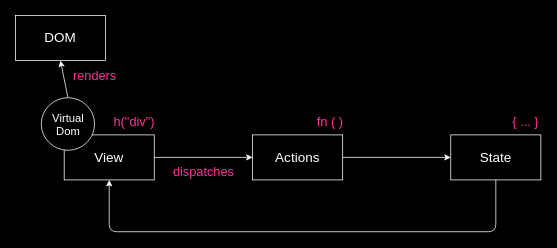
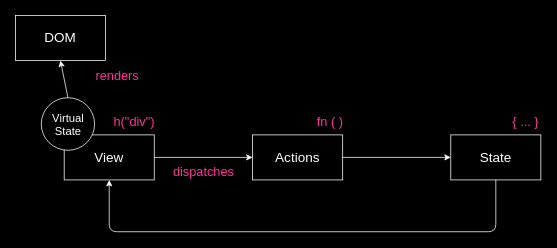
- <mxCell id="14" value="renders" style="text;html=1;strokeColor=none;fillColor=none;align=center;verticalAlign=middle;whiteSpace=wrap;rounded=0;fontSize=17;fontColor=#FF3399;" vertex="1" parent="1"><mxGeometry x="106" y="92" width="40" height="20" as="geometry" /></mxCell>
+ <mxCell id="14" value="renders" style="text;html=1;strokeColor=none;fillColor=none;align=center;verticalAlign=middle;whiteSpace=wrap;rounded=0;fontSize=17;fontColor=#FF3399;" vertex="1" parent="1"><mxGeometry x="136" y="92" width="40" height="20" as="geometry" /></mxCell>
- <mxCell id="9" value="Virtual &lt;br&gt;Dom" style="ellipse;whiteSpace=wrap;html=1;strokeColor=#FFFFFF;fillColor=#000000;fontSize=15;fontColor=#FFFFFF;" vertex="1" parent="1"><mxGeometry x="54.5" y="129.5" width="71" height="70" as="geometry" /></mxCell>
+ <mxCell id="9" value="Virtual &lt;br&gt;State" style="ellipse;whiteSpace=wrap;html=1;strokeColor=#FFFFFF;fillColor=#000000;fontSize=15;fontColor=#FFFFFF;" vertex="1" parent="1"><mxGeometry x="54.5" y="129.5" width="71" height="70" as="geometry" /></mxCell>
